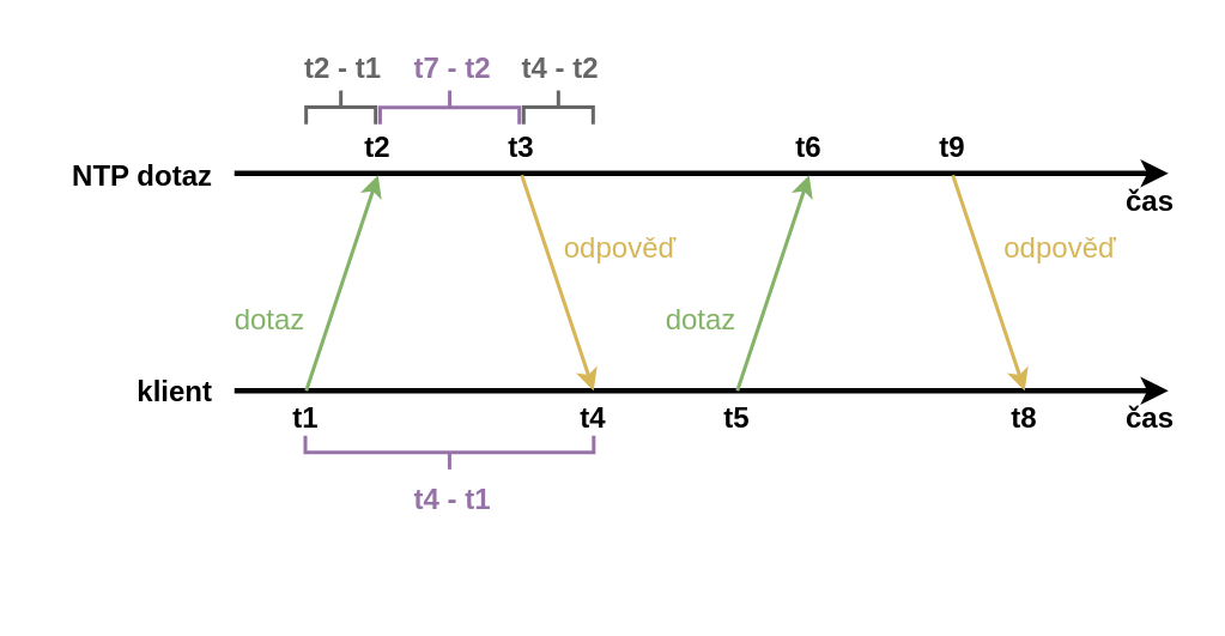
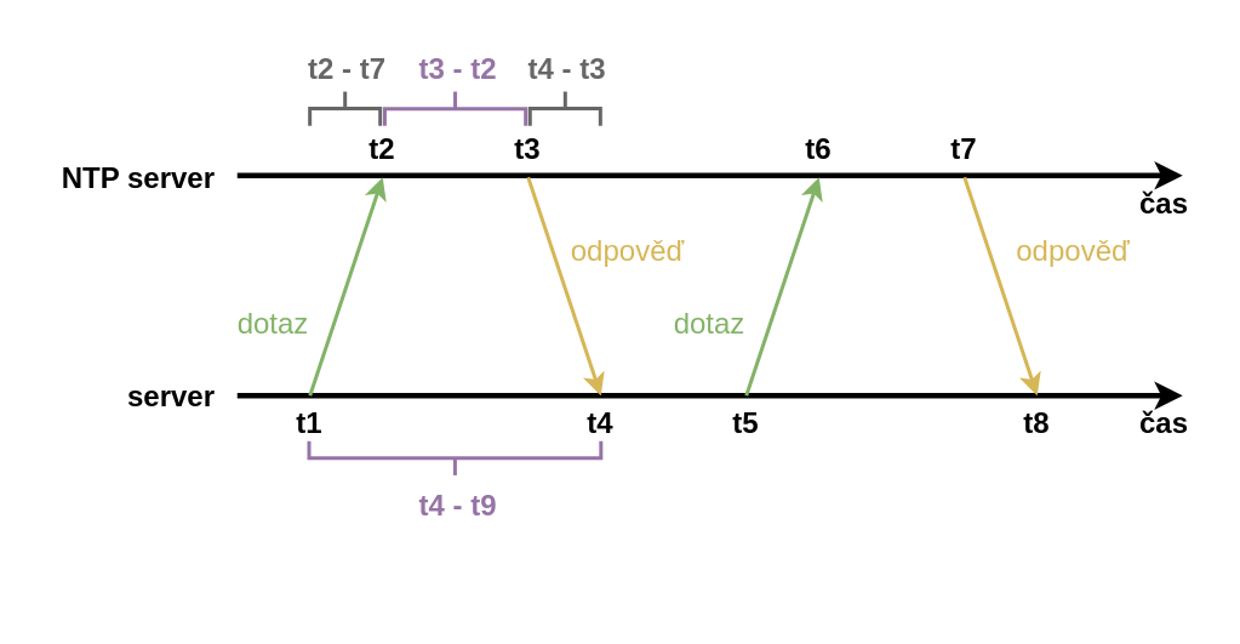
- <mxCell id="26" value="&lt;font style=&quot;font-size: 16px; color: rgb(102, 102, 102);&quot;&gt;&lt;b&gt;t2 - t1&lt;/b&gt;&lt;/font&gt;" style="text;html=1;align=right;verticalAlign=middle;whiteSpace=wrap;rounded=0;" parent="1" vertex="1"><mxGeometry x="164.3" y="27" width="50" height="20" as="geometry" /></mxCell>
+ <mxCell id="26" value="&lt;font style=&quot;font-size: 16px; color: rgb(102, 102, 102);&quot;&gt;&lt;b&gt;t2 - t7&lt;/b&gt;&lt;/font&gt;" style="text;html=1;align=right;verticalAlign=middle;whiteSpace=wrap;rounded=0;" parent="1" vertex="1"><mxGeometry x="164.3" y="27" width="50" height="20" as="geometry" /></mxCell>
- <mxCell id="27" value="&lt;font style=&quot;font-size: 16px; color: rgb(150, 115, 166);&quot;&gt;&lt;b style=&quot;&quot;&gt;t7 - t2&lt;/b&gt;&lt;/font&gt;" style="text;html=1;align=right;verticalAlign=middle;whiteSpace=wrap;rounded=0;" parent="1" vertex="1"><mxGeometry x="224.88" y="27" width="50" height="20" as="geometry" /></mxCell>
+ <mxCell id="27" value="&lt;font style=&quot;font-size: 16px; color: rgb(150, 115, 166);&quot;&gt;&lt;b style=&quot;&quot;&gt;t3 - t2&lt;/b&gt;&lt;/font&gt;" style="text;html=1;align=right;verticalAlign=middle;whiteSpace=wrap;rounded=0;" parent="1" vertex="1"><mxGeometry x="224.88" y="27" width="50" height="20" as="geometry" /></mxCell>
- <mxCell id="28" value="&lt;font style=&quot;font-size: 16px; color: rgb(102, 102, 102);&quot;&gt;&lt;b&gt;t4 - t2&lt;/b&gt;&lt;/font&gt;" style="text;html=1;align=right;verticalAlign=middle;whiteSpace=wrap;rounded=0;" parent="1" vertex="1"><mxGeometry x="285.38" y="27" width="50" height="20" as="geometry" /></mxCell>
+ <mxCell id="28" value="&lt;font style=&quot;font-size: 16px; color: rgb(102, 102, 102);&quot;&gt;&lt;b&gt;t4 - t3&lt;/b&gt;&lt;/font&gt;" style="text;html=1;align=right;verticalAlign=middle;whiteSpace=wrap;rounded=0;" parent="1" vertex="1"><mxGeometry x="285.38" y="27" width="50" height="20" as="geometry" /></mxCell>
- <mxCell id="14" value="&lt;font style=&quot;font-size: 16px;&quot;&gt;&lt;b&gt;t9&lt;/b&gt;&lt;/font&gt;" style="text;html=1;align=center;verticalAlign=middle;whiteSpace=wrap;rounded=0;" parent="1" vertex="1"><mxGeometry x="510" y="66.43" width="40" height="30" as="geometry" /></mxCell>
+ <mxCell id="14" value="&lt;font style=&quot;font-size: 16px;&quot;&gt;&lt;b&gt;t7&lt;/b&gt;&lt;/font&gt;" style="text;html=1;align=center;verticalAlign=middle;whiteSpace=wrap;rounded=0;" parent="1" vertex="1"><mxGeometry x="510" y="66.43" width="40" height="30" as="geometry" /></mxCell>
- <mxCell id="17" value="&lt;font style=&quot;font-size: 16px;&quot;&gt;&lt;b&gt;NTP dotaz&lt;/b&gt;&lt;/font&gt;" style="text;html=1;align=right;verticalAlign=middle;whiteSpace=wrap;rounded=0;" parent="1" vertex="1"><mxGeometry x="20" y="87" width="100" height="20" as="geometry" /></mxCell>
+ <mxCell id="17" value="&lt;font style=&quot;font-size: 16px;&quot;&gt;&lt;b&gt;NTP server&lt;/b&gt;&lt;/font&gt;" style="text;html=1;align=right;verticalAlign=middle;whiteSpace=wrap;rounded=0;" parent="1" vertex="1"><mxGeometry x="20" y="87" width="100" height="20" as="geometry" /></mxCell>
- <mxCell id="16" value="&lt;font style=&quot;font-size: 16px;&quot;&gt;&lt;b&gt;klient&lt;/b&gt;&lt;/font&gt;" style="text;html=1;align=right;verticalAlign=middle;whiteSpace=wrap;rounded=0;" parent="1" vertex="1"><mxGeometry x="60" y="207" width="60" height="20" as="geometry" /></mxCell>
+ <mxCell id="16" value="&lt;font style=&quot;font-size: 16px;&quot;&gt;&lt;b&gt;server&lt;/b&gt;&lt;/font&gt;" style="text;html=1;align=right;verticalAlign=middle;whiteSpace=wrap;rounded=0;" parent="1" vertex="1"><mxGeometry x="60" y="207" width="60" height="20" as="geometry" /></mxCell>
- <mxCell id="29" value="&lt;font style=&quot;font-size: 16px; color: rgb(150, 115, 166);&quot;&gt;&lt;b style=&quot;&quot;&gt;t4 - t1&lt;/b&gt;&lt;/font&gt;" style="text;html=1;align=right;verticalAlign=middle;whiteSpace=wrap;rounded=0;" parent="1" vertex="1"><mxGeometry x="224.78" y="267" width="50" height="20" as="geometry" /></mxCell>
+ <mxCell id="29" value="&lt;font style=&quot;font-size: 16px; color: rgb(150, 115, 166);&quot;&gt;&lt;b style=&quot;&quot;&gt;t4 - t9&lt;/b&gt;&lt;/font&gt;" style="text;html=1;align=right;verticalAlign=middle;whiteSpace=wrap;rounded=0;" parent="1" vertex="1"><mxGeometry x="224.78" y="267" width="50" height="20" as="geometry" /></mxCell>
